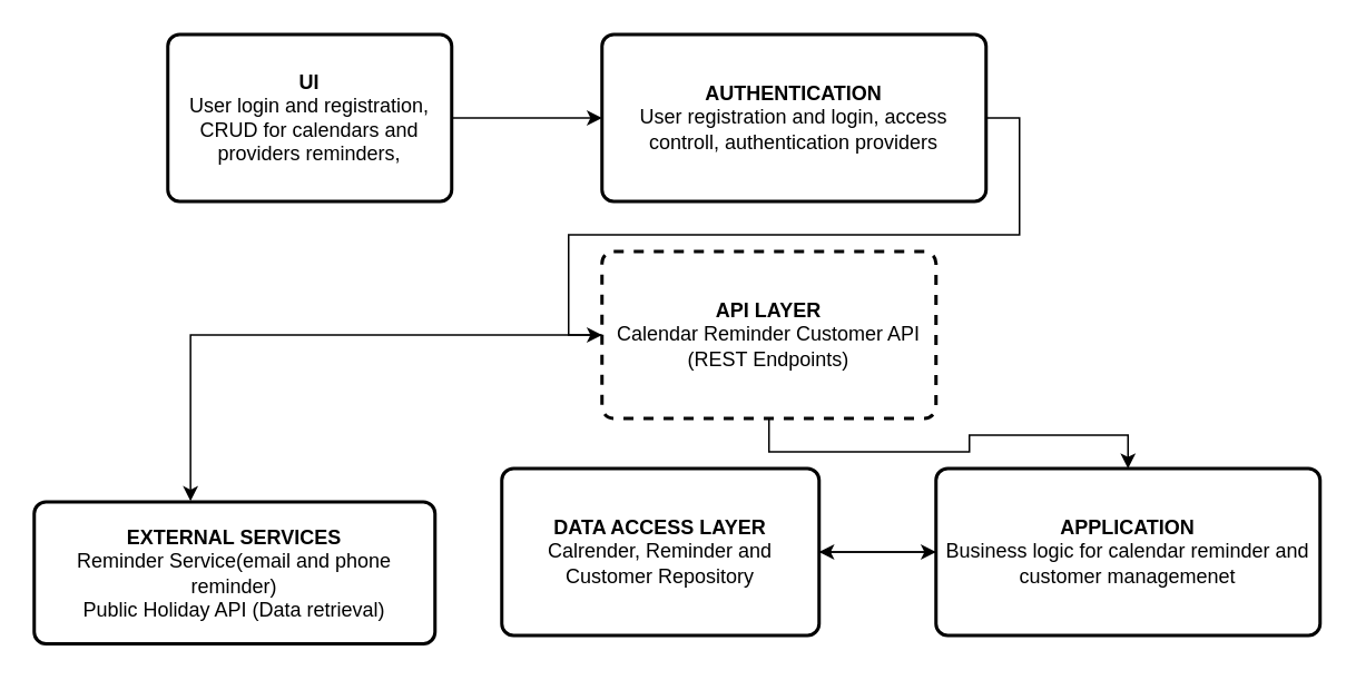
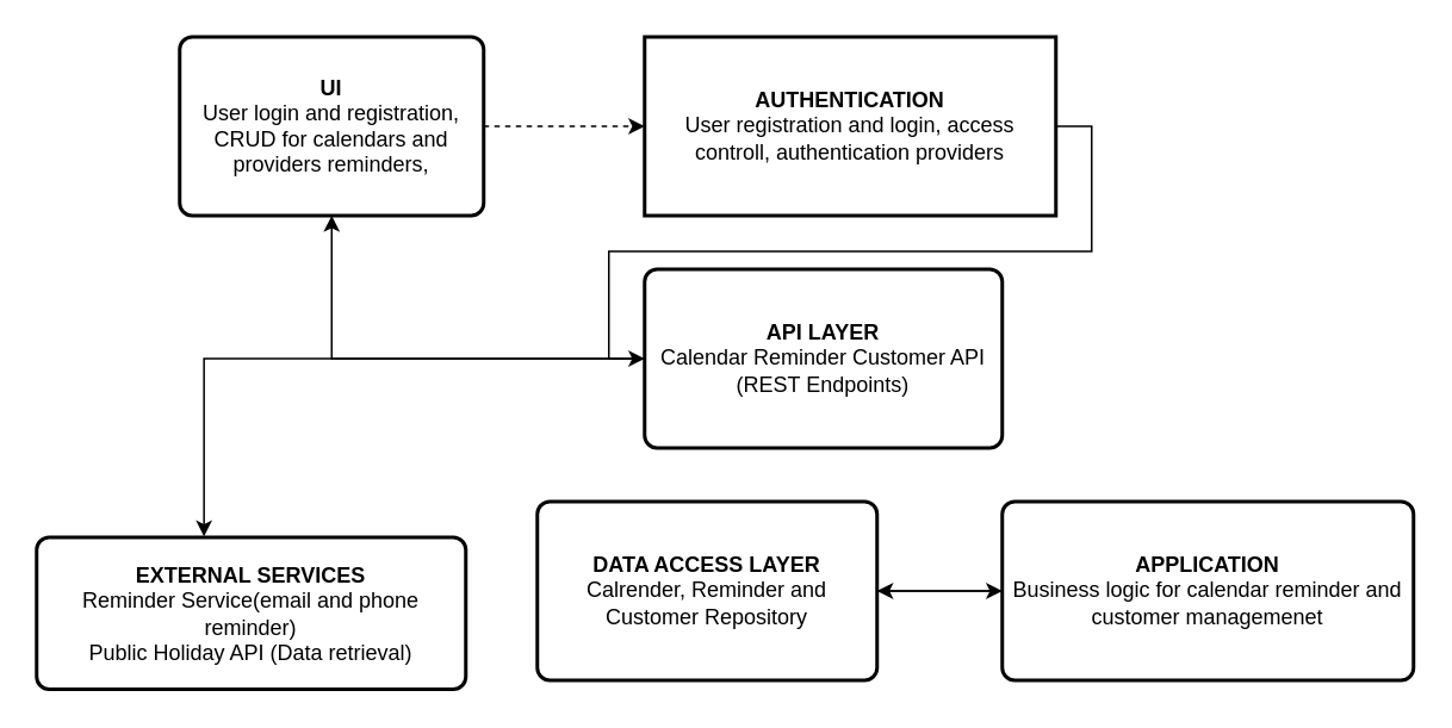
- <mxCell id="2" style="edgeStyle=orthogonalEdgeStyle;rounded=0;orthogonalLoop=1;jettySize=auto;html=1;entryX=0;entryY=0.5;entryDx=0;entryDy=0;" edge="1" parent="1" source="3" target="13"><mxGeometry relative="1" as="geometry" /></mxCell>
+ <mxCell id="2" style="edgeStyle=orthogonalEdgeStyle;rounded=0;orthogonalLoop=1;jettySize=auto;html=1;entryX=0;entryY=0.5;entryDx=0;entryDy=0;dashed=1;" edge="1" parent="1" source="3" target="13"><mxGeometry relative="1" as="geometry" /></mxCell>
- <mxCell id="13" value="&lt;b&gt;AUTHENTICATION&lt;br&gt;&lt;/b&gt;User registration and login, access controll, authentication providers" style="rounded=1;whiteSpace=wrap;html=1;absoluteArcSize=1;arcSize=14;strokeWidth=2;" vertex="1" parent="1"><mxGeometry x="360" y="20" width="230" height="100" as="geometry" /></mxCell>
+ <mxCell id="13" value="&lt;b&gt;AUTHENTICATION&lt;br&gt;&lt;/b&gt;User registration and login, access controll, authentication providers" style="whiteSpace=wrap;html=1;absoluteArcSize=1;arcSize=14;strokeWidth=2;rounded=0;" vertex="1" parent="1"><mxGeometry x="360" y="20" width="230" height="100" as="geometry" /></mxCell>
- <mxCell id="9" value="&lt;b&gt;API LAYER &lt;/b&gt;&lt;br&gt;Calendar Reminder Customer API&lt;br&gt;(REST Endpoints)" style="rounded=1;whiteSpace=wrap;html=1;absoluteArcSize=1;arcSize=14;strokeWidth=2;dashed=1;" vertex="1" parent="1"><mxGeometry x="360" y="150" width="200" height="100" as="geometry" /></mxCell>
+ <mxCell id="9" value="&lt;b&gt;API LAYER &lt;/b&gt;&lt;br&gt;Calendar Reminder Customer API&lt;br&gt;(REST Endpoints)" style="rounded=1;whiteSpace=wrap;html=1;absoluteArcSize=1;arcSize=14;strokeWidth=2;" vertex="1" parent="1"><mxGeometry x="360" y="150" width="200" height="100" as="geometry" /></mxCell>
- <mxCell id="7" style="edgeStyle=orthogonalEdgeStyle;rounded=0;orthogonalLoop=1;jettySize=auto;html=1;" edge="1" parent="1" source="9" target="5"><mxGeometry relative="1" as="geometry" /></mxCell>
+ <mxCell id="7" style="edgeStyle=orthogonalEdgeStyle;rounded=0;orthogonalLoop=1;jettySize=auto;html=1;entryX=0.5;entryY=1;entryDx=0;entryDy=0;" edge="1" parent="1" source="9" target="3"><mxGeometry relative="1" as="geometry" /></mxCell>
